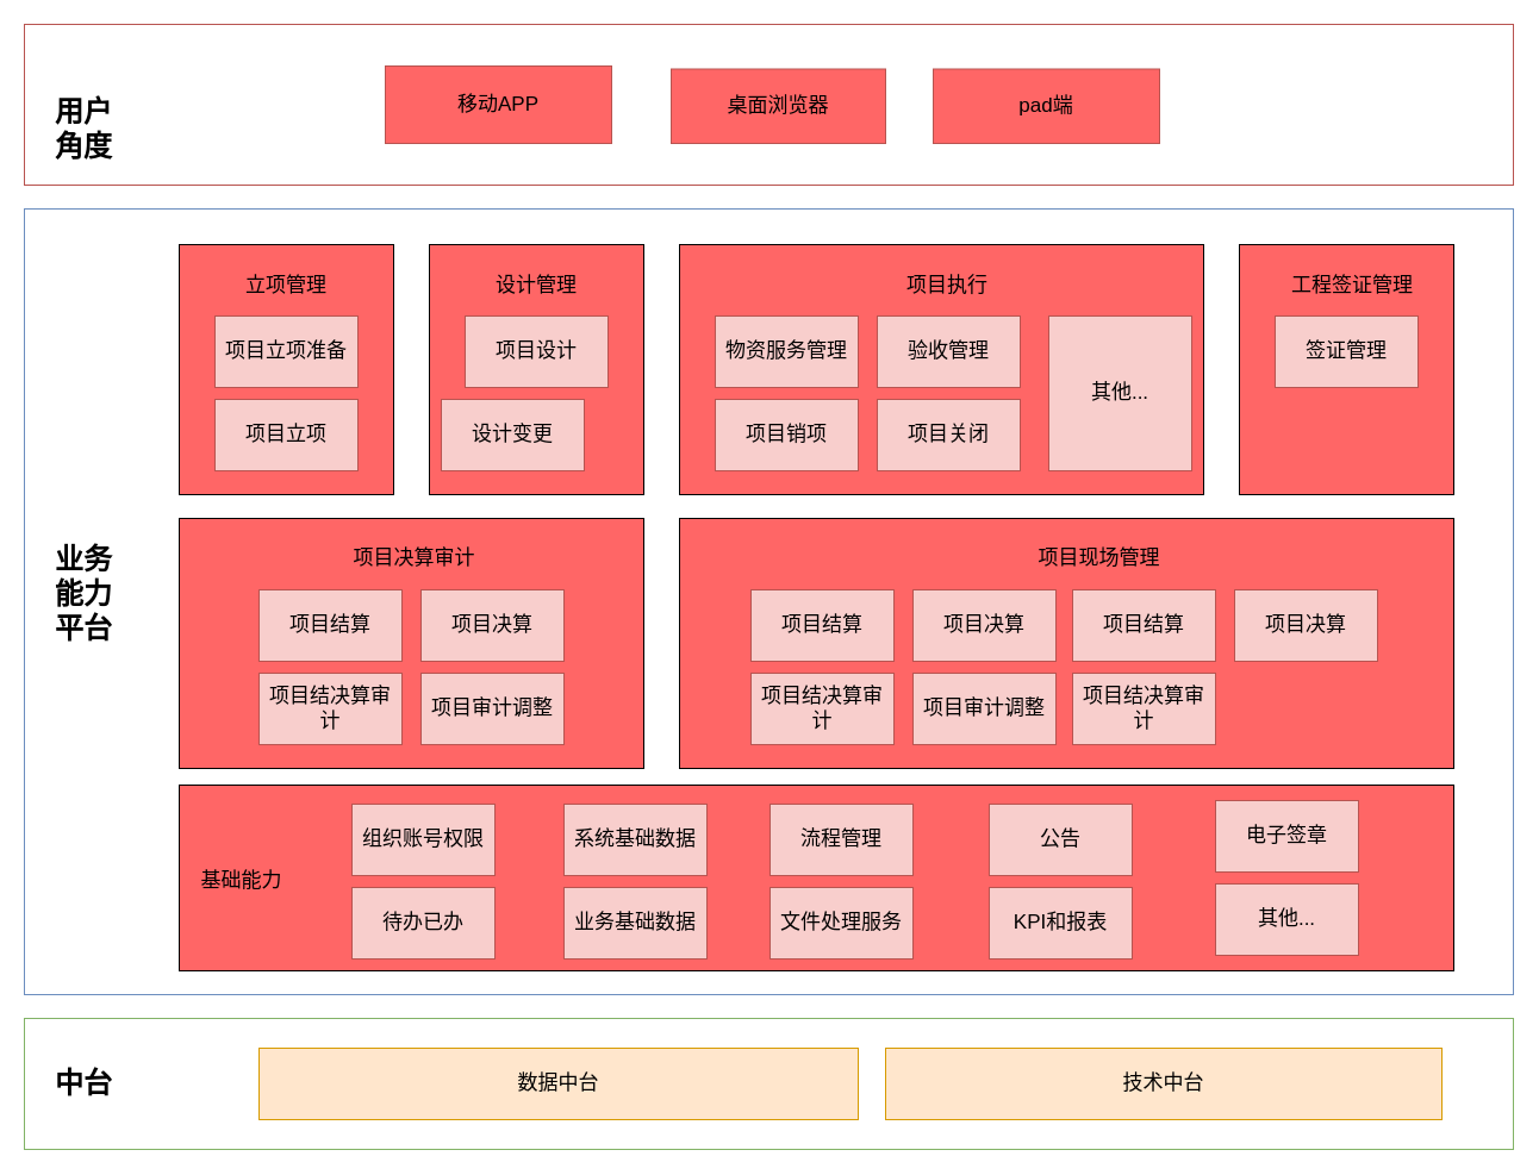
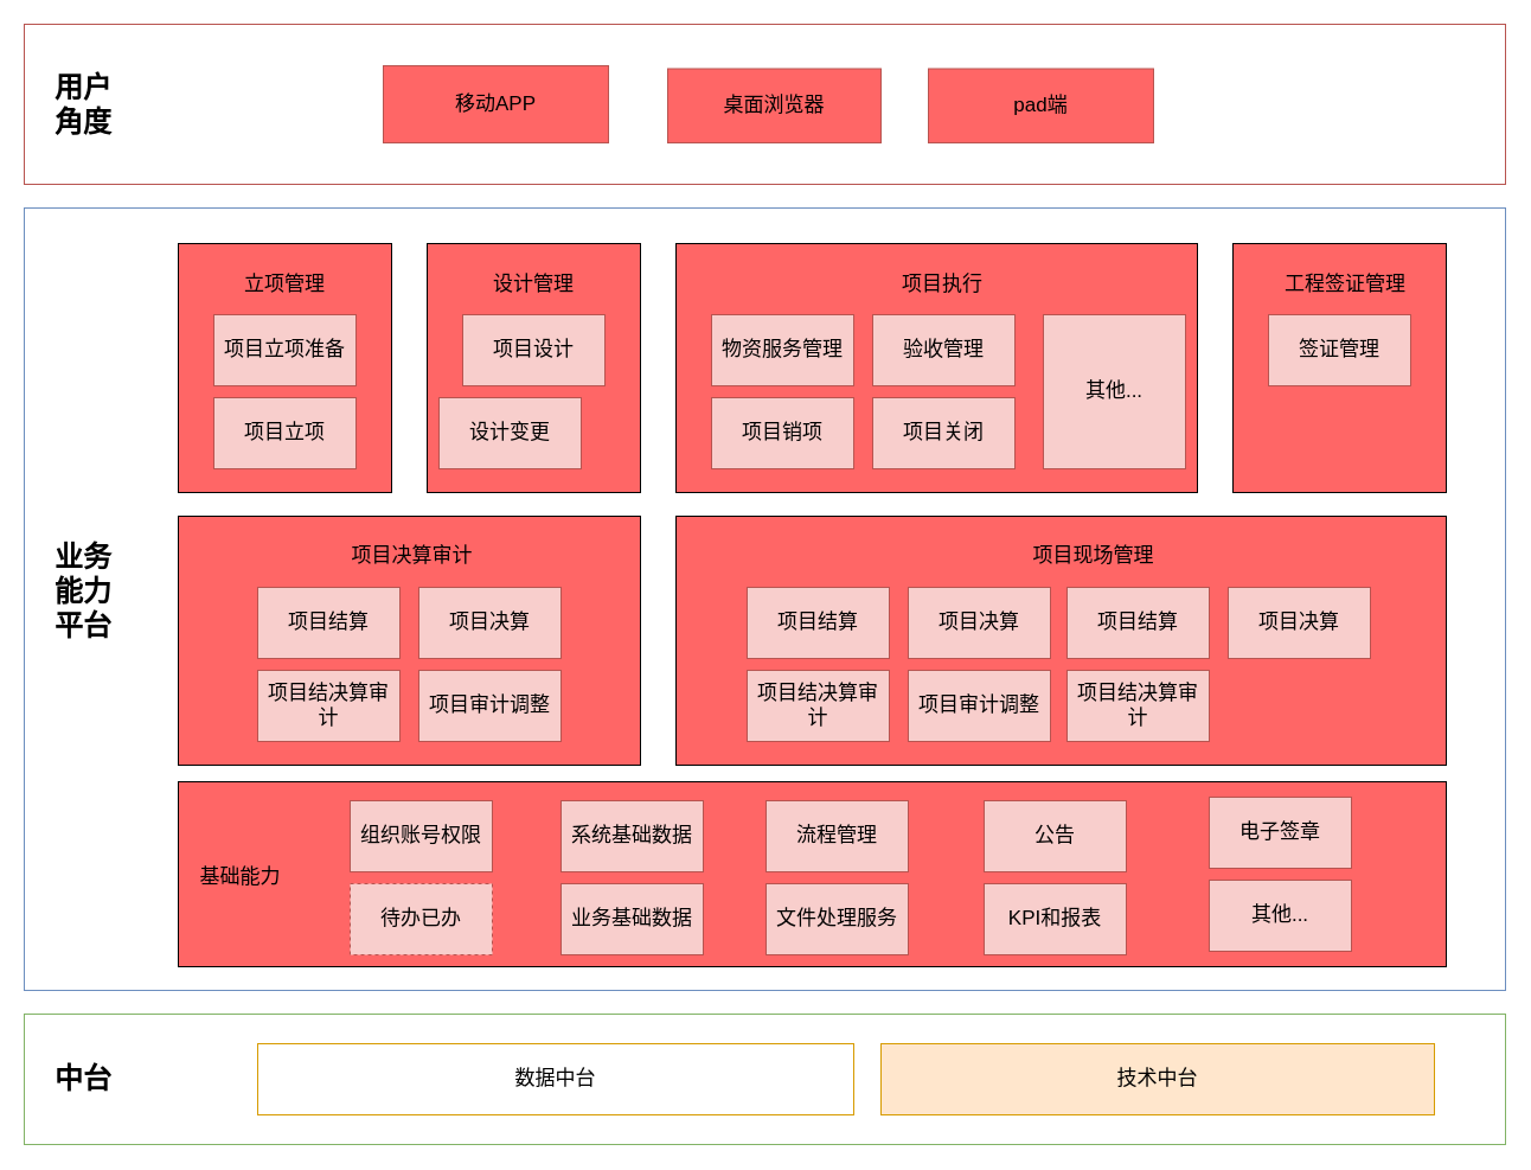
- <mxCell id="6" value="用户&lt;br style=&quot;font-size: 24px;&quot;&gt;角度" style="text;html=1;strokeColor=none;fillColor=none;align=center;verticalAlign=middle;whiteSpace=wrap;rounded=0;fontStyle=1;fontSize=24;" vertex="1" parent="1"><mxGeometry x="40" y="92.5" width="60" height="30" as="geometry" /></mxCell>
+ <mxCell id="6" value="用户&lt;br style=&quot;font-size: 24px;&quot;&gt;角度" style="text;html=1;strokeColor=none;fillColor=none;align=center;verticalAlign=middle;whiteSpace=wrap;rounded=0;fontStyle=1;fontSize=24;" vertex="1" parent="1"><mxGeometry x="40" y="72.5" width="60" height="30" as="geometry" /></mxCell>
- <mxCell id="49" value="待办已办" style="rounded=0;whiteSpace=wrap;html=1;fillColor=#f8cecc;strokeColor=#b85450;fontSize=17;" vertex="1" parent="1"><mxGeometry x="295" y="745" width="120" height="60" as="geometry" /></mxCell>
+ <mxCell id="49" value="待办已办" style="rounded=0;whiteSpace=wrap;html=1;fillColor=#f8cecc;strokeColor=#b85450;fontSize=17;dashed=1;" vertex="1" parent="1"><mxGeometry x="295" y="745" width="120" height="60" as="geometry" /></mxCell>
- <mxCell id="45" value="数据中台" style="rounded=0;whiteSpace=wrap;html=1;fillColor=#ffe6cc;strokeColor=#d79b00;fontSize=17;" vertex="1" parent="1"><mxGeometry x="217" y="880" width="503" height="60" as="geometry" /></mxCell>
+ <mxCell id="45" value="数据中台" style="rounded=0;whiteSpace=wrap;html=1;fillColor=#ffffff;strokeColor=#d79b00;fontSize=17;" vertex="1" parent="1"><mxGeometry x="217" y="880" width="503" height="60" as="geometry" /></mxCell>
